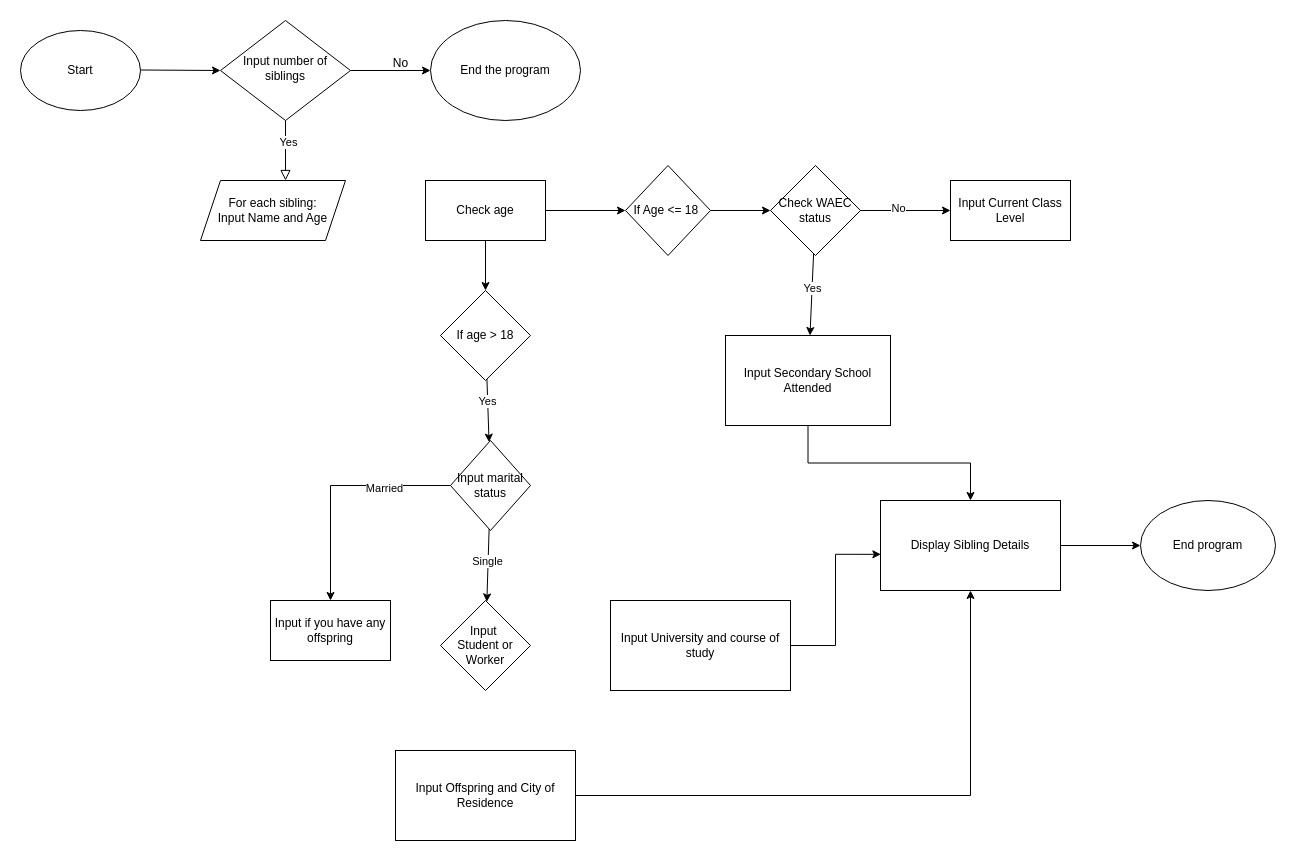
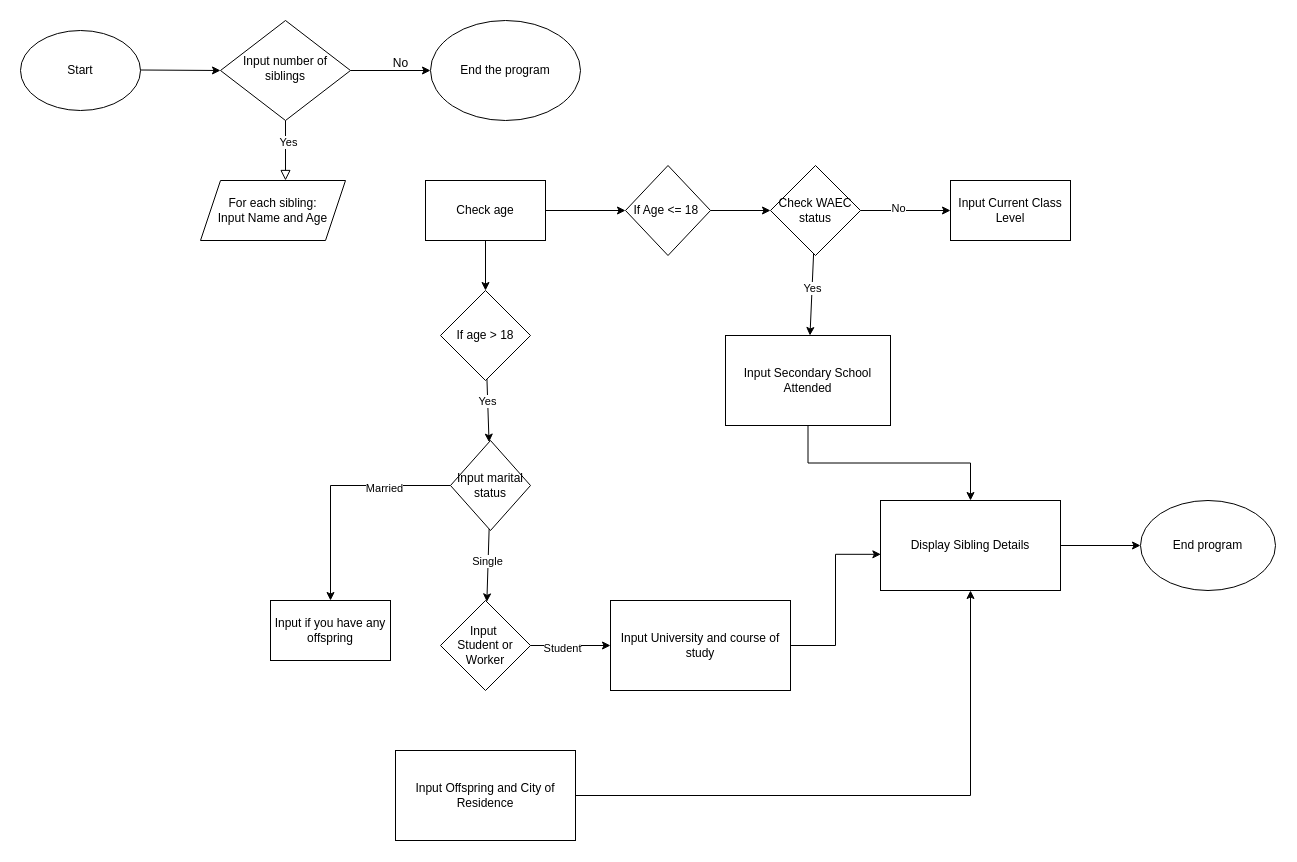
+ <mxCell id="23" value="" style="edgeStyle=none;rounded=0;orthogonalLoop=1;jettySize=auto;html=1;" parent="1" source="19" target="22" edge="1"><mxGeometry relative="1" as="geometry" /></mxCell>
+ <mxCell id="24" value="Student" style="edgeLabel;html=1;align=center;verticalAlign=middle;resizable=0;points=[];" parent="23" vertex="1" connectable="0"><mxGeometry x="-0.225" y="-2" relative="1" as="geometry"><mxPoint as="offset" /></mxGeometry></mxCell>
